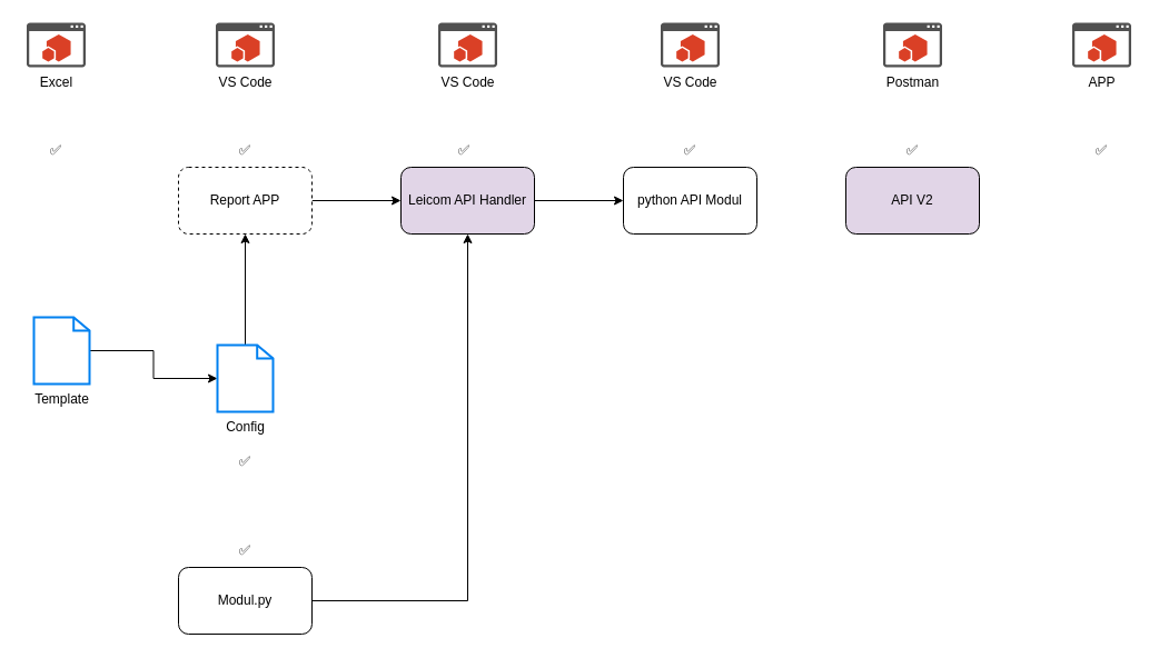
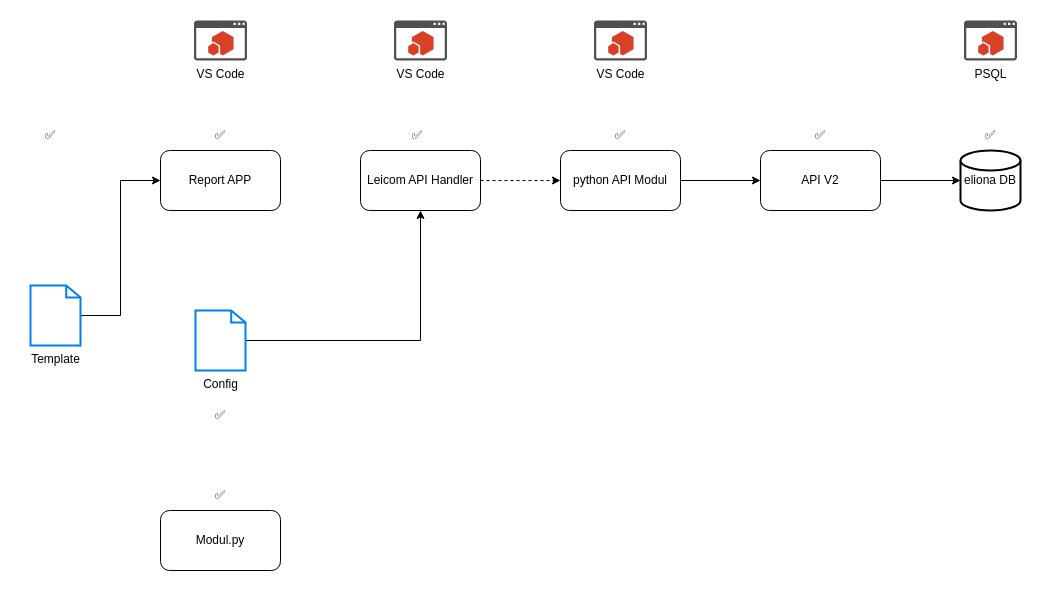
- <mxCell id="12" value="Excel&lt;br&gt;" style="sketch=0;pointerEvents=1;shadow=0;dashed=0;html=1;strokeColor=none;fillColor=#505050;labelPosition=center;verticalLabelPosition=bottom;verticalAlign=top;outlineConnect=0;align=center;shape=mxgraph.office.concepts.app_for_office;" parent="1" vertex="1"><mxGeometry x="23.5" y="20" width="53" height="40" as="geometry" /></mxCell>
- <mxCell id="14" value="Postman" style="sketch=0;pointerEvents=1;shadow=0;dashed=0;html=1;strokeColor=none;fillColor=#505050;labelPosition=center;verticalLabelPosition=bottom;verticalAlign=top;outlineConnect=0;align=center;shape=mxgraph.office.concepts.app_for_office;" parent="1" vertex="1"><mxGeometry x="793.5" y="20" width="53" height="40" as="geometry" /></mxCell>
- <mxCell id="15" value="APP" style="sketch=0;pointerEvents=1;shadow=0;dashed=0;html=1;strokeColor=none;fillColor=#505050;labelPosition=center;verticalLabelPosition=bottom;verticalAlign=top;outlineConnect=0;align=center;shape=mxgraph.office.concepts.app_for_office;" parent="1" vertex="1"><mxGeometry x="963.5" y="20" width="53" height="40" as="geometry" /></mxCell>
+ <mxCell id="15" value="PSQL" style="sketch=0;pointerEvents=1;shadow=0;dashed=0;html=1;strokeColor=none;fillColor=#505050;labelPosition=center;verticalLabelPosition=bottom;verticalAlign=top;outlineConnect=0;align=center;shape=mxgraph.office.concepts.app_for_office;" parent="1" vertex="1"><mxGeometry x="963.5" y="20" width="53" height="40" as="geometry" /></mxCell>
- <mxCell id="5" value="Report APP" style="rounded=1;whiteSpace=wrap;html=1;dashed=1;" parent="1" vertex="1"><mxGeometry x="160" y="150" width="120" height="60" as="geometry" /></mxCell>
+ <mxCell id="5" value="Report APP" style="rounded=1;whiteSpace=wrap;html=1;" parent="1" vertex="1"><mxGeometry x="160" y="150" width="120" height="60" as="geometry" /></mxCell>
- <mxCell id="4" style="edgeStyle=orthogonalEdgeStyle;rounded=0;orthogonalLoop=1;jettySize=auto;html=1;" parent="1" source="5" target="19" edge="1"><mxGeometry relative="1" as="geometry" /></mxCell>
- <mxCell id="19" value="Leicom API Handler" style="rounded=1;whiteSpace=wrap;html=1;fillColor=#e1d5e7;" parent="1" vertex="1"><mxGeometry x="360" y="150" width="120" height="60" as="geometry" /></mxCell>
+ <mxCell id="19" value="Leicom API Handler" style="rounded=1;whiteSpace=wrap;html=1;" parent="1" vertex="1"><mxGeometry x="360" y="150" width="120" height="60" as="geometry" /></mxCell>
- <mxCell id="18" style="edgeStyle=orthogonalEdgeStyle;rounded=0;orthogonalLoop=1;jettySize=auto;html=1;" parent="1" source="19" target="22" edge="1"><mxGeometry relative="1" as="geometry"><mxPoint x="720" y="180" as="targetPoint" /></mxGeometry></mxCell>
+ <mxCell id="18" style="edgeStyle=orthogonalEdgeStyle;rounded=0;orthogonalLoop=1;jettySize=auto;html=1;dashed=1;" parent="1" source="19" target="22" edge="1"><mxGeometry relative="1" as="geometry"><mxPoint x="720" y="180" as="targetPoint" /></mxGeometry></mxCell>
+ <mxCell id="21" style="edgeStyle=orthogonalEdgeStyle;rounded=0;orthogonalLoop=1;jettySize=auto;html=1;" parent="1" source="22" target="7" edge="1"><mxGeometry relative="1" as="geometry" /></mxCell>
- <mxCell id="7" value="API V2" style="rounded=1;whiteSpace=wrap;html=1;fillColor=#e1d5e7;" parent="1" vertex="1"><mxGeometry x="760" y="150" width="120" height="60" as="geometry" /></mxCell>
+ <mxCell id="7" value="API V2" style="rounded=1;whiteSpace=wrap;html=1;" parent="1" vertex="1"><mxGeometry x="760" y="150" width="120" height="60" as="geometry" /></mxCell>
+ <mxCell id="6" style="edgeStyle=orthogonalEdgeStyle;rounded=0;orthogonalLoop=1;jettySize=auto;html=1;" parent="1" source="7" target="8" edge="1"><mxGeometry relative="1" as="geometry" /></mxCell>
+ <mxCell id="8" value="eliona DB" style="strokeWidth=2;html=1;shape=mxgraph.flowchart.database;whiteSpace=wrap;" parent="1" vertex="1"><mxGeometry x="960" y="150" width="60" height="60" as="geometry" /></mxCell>
- <mxCell id="16" style="edgeStyle=orthogonalEdgeStyle;rounded=0;orthogonalLoop=1;jettySize=auto;html=1;entryX=0.5;entryY=1;entryDx=0;entryDy=0;" parent="1" source="17" target="5" edge="1"><mxGeometry relative="1" as="geometry" /></mxCell>
+ <mxCell id="16" style="edgeStyle=orthogonalEdgeStyle;rounded=0;orthogonalLoop=1;jettySize=auto;html=1;" parent="1" source="17" target="19" edge="1"><mxGeometry relative="1" as="geometry" /></mxCell>
- <mxCell id="2" style="edgeStyle=orthogonalEdgeStyle;rounded=0;orthogonalLoop=1;jettySize=auto;html=1;" parent="1" source="3" target="17" edge="1"><mxGeometry relative="1" as="geometry" /></mxCell>
+ <mxCell id="2" style="edgeStyle=orthogonalEdgeStyle;rounded=0;orthogonalLoop=1;jettySize=auto;html=1;entryX=0;entryY=0.5;entryDx=0;entryDy=0;" parent="1" source="3" target="5" edge="1"><mxGeometry relative="1" as="geometry" /></mxCell>
- <mxCell id="26" style="edgeStyle=orthogonalEdgeStyle;rounded=0;orthogonalLoop=1;jettySize=auto;html=1;entryX=0.5;entryY=1;entryDx=0;entryDy=0;" parent="1" source="27" target="19" edge="1"><mxGeometry relative="1" as="geometry" /></mxCell>
